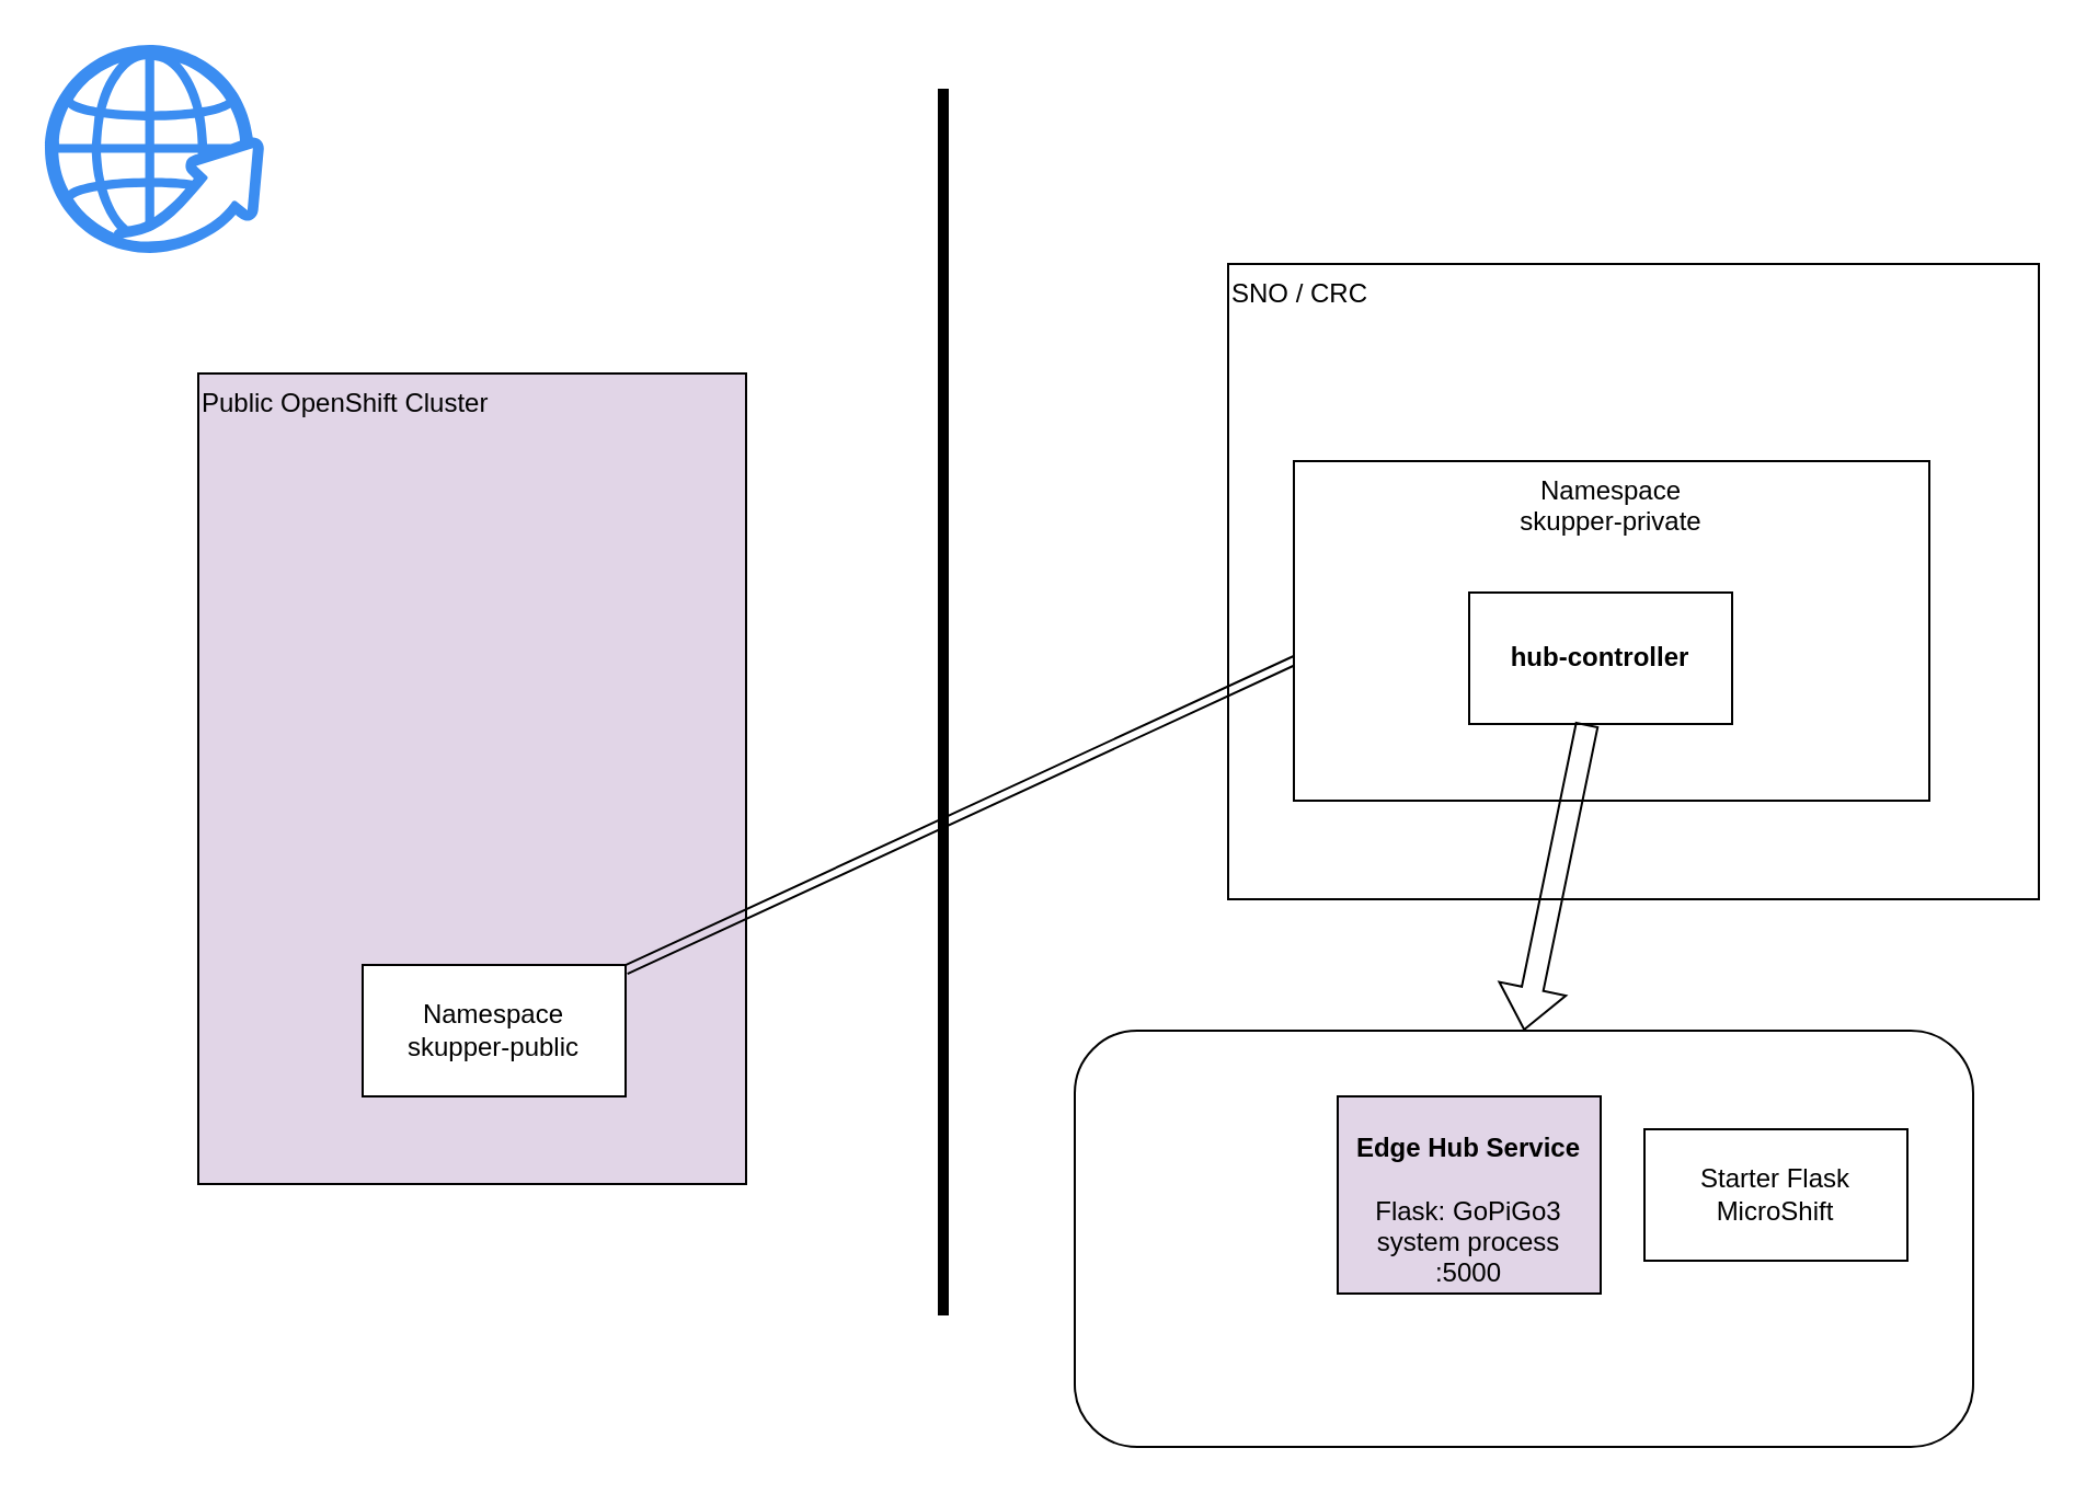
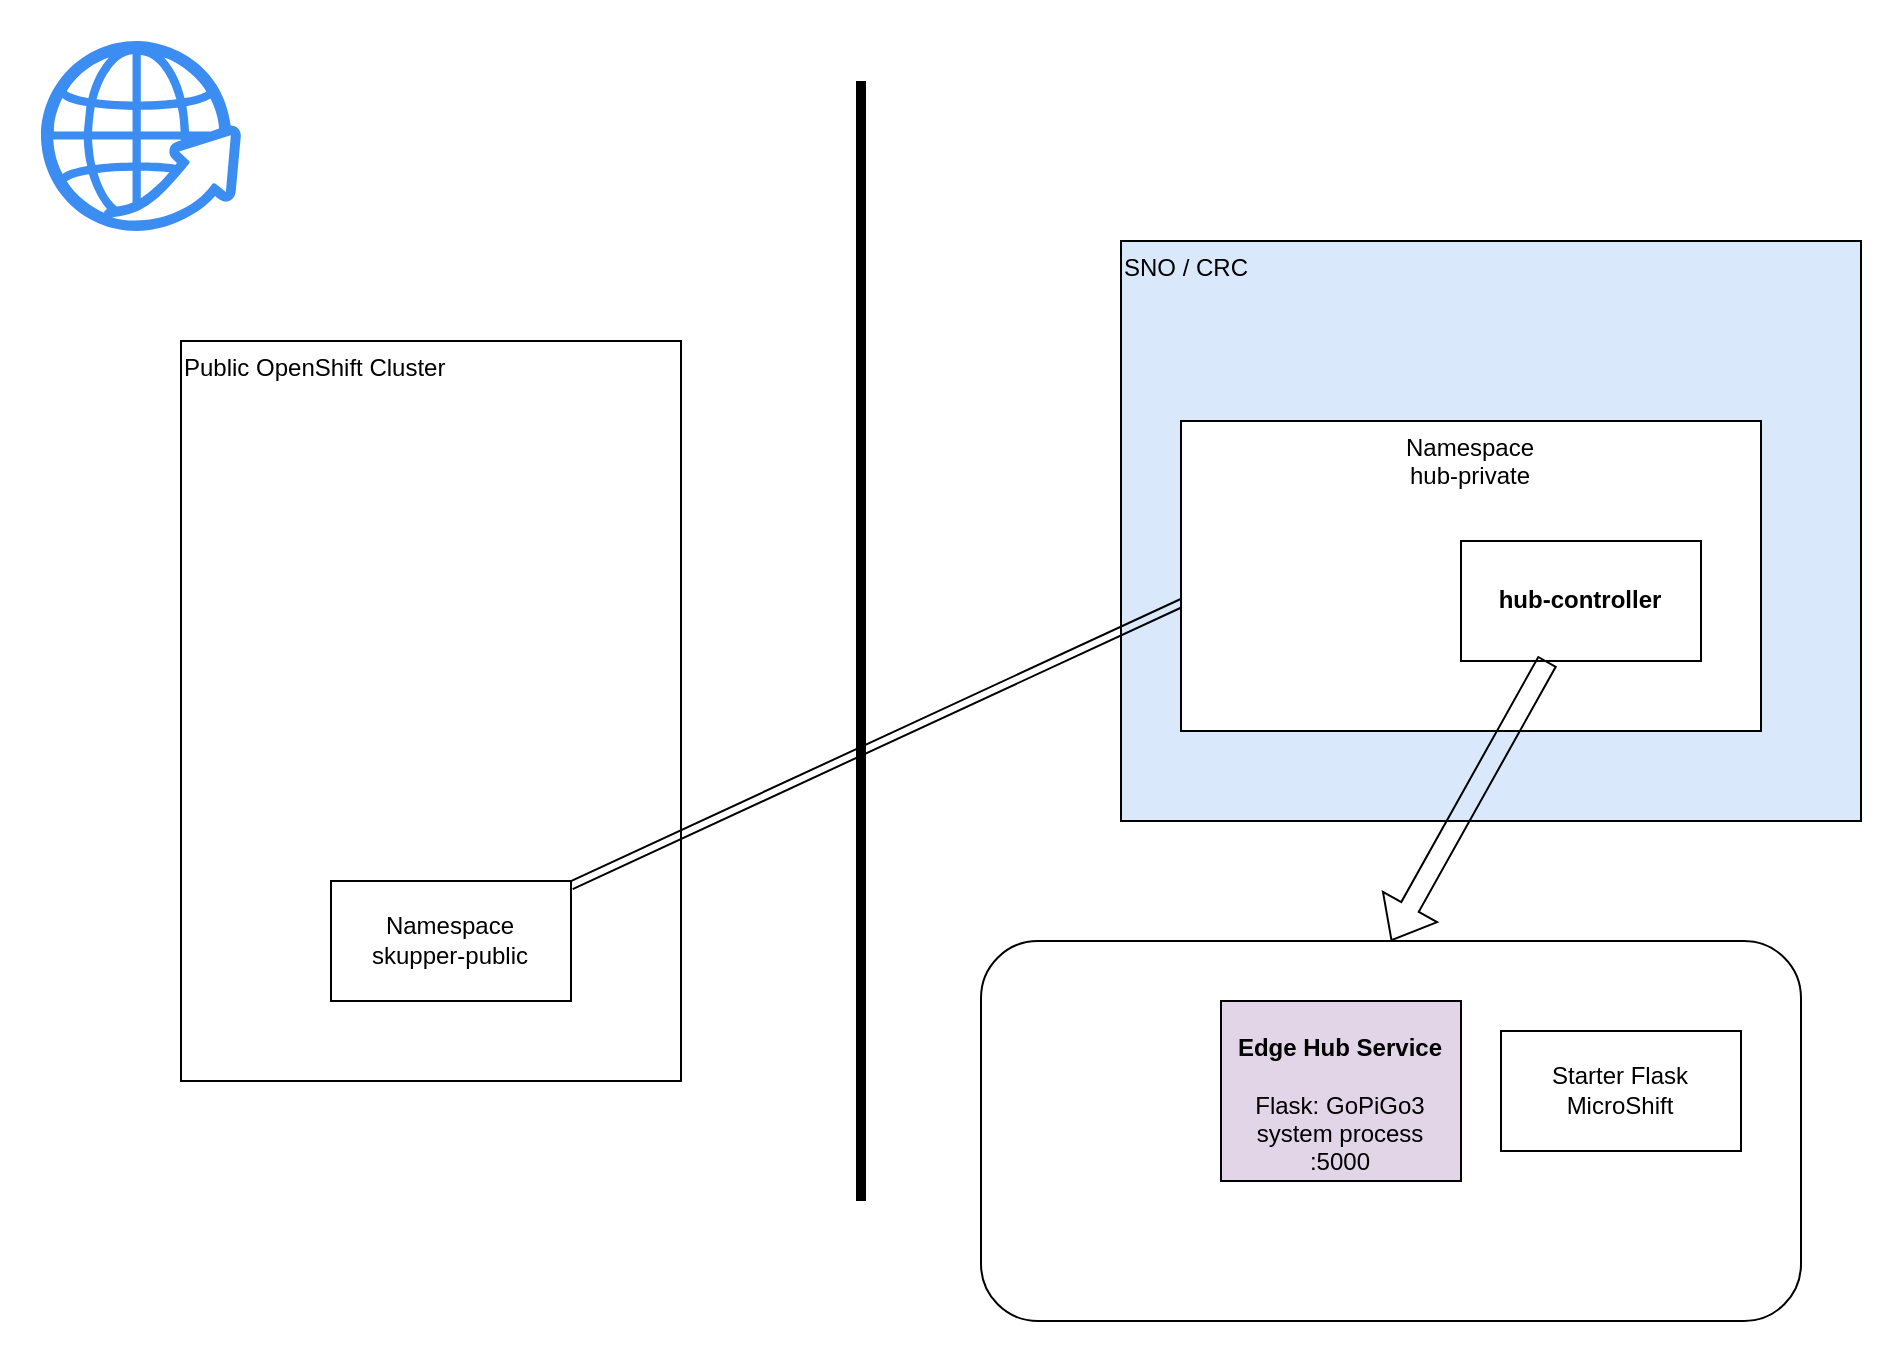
- <mxCell id="5" value="SNO / CRC" style="rounded=0;whiteSpace=wrap;html=1;verticalAlign=top;align=left;" vertex="1" parent="1"><mxGeometry x="560" y="120" width="370" height="290" as="geometry" /></mxCell>
+ <mxCell id="5" value="SNO / CRC" style="rounded=0;whiteSpace=wrap;html=1;verticalAlign=top;align=left;fillColor=#dae8fc;" vertex="1" parent="1"><mxGeometry x="560" y="120" width="370" height="290" as="geometry" /></mxCell>
- <mxCell id="8" value="Namespace&lt;br&gt;skupper-private" style="rounded=0;whiteSpace=wrap;html=1;align=center;verticalAlign=top;" vertex="1" parent="1"><mxGeometry x="590" y="210" width="290" height="155" as="geometry" /></mxCell>
+ <mxCell id="8" value="Namespace&lt;br&gt;hub-private" style="rounded=0;whiteSpace=wrap;html=1;align=center;verticalAlign=top;" vertex="1" parent="1"><mxGeometry x="590" y="210" width="290" height="155" as="geometry" /></mxCell>
- <mxCell id="11" value="&lt;b&gt;hub-controller&lt;/b&gt;" style="rounded=0;whiteSpace=wrap;html=1;" vertex="1" parent="1"><mxGeometry x="670" y="270" width="120" height="60" as="geometry" /></mxCell>
+ <mxCell id="11" value="&lt;b&gt;hub-controller&lt;/b&gt;" style="rounded=0;whiteSpace=wrap;html=1;" vertex="1" parent="1"><mxGeometry x="730" y="270" width="120" height="60" as="geometry" /></mxCell>
- <mxCell id="2" value="Public OpenShift Cluster" style="rounded=0;whiteSpace=wrap;html=1;align=left;verticalAlign=top;fillColor=#e1d5e7;" vertex="1" parent="1"><mxGeometry x="90" y="170" width="250" height="370" as="geometry" /></mxCell>
+ <mxCell id="2" value="Public OpenShift Cluster" style="rounded=0;whiteSpace=wrap;html=1;align=left;verticalAlign=top;" vertex="1" parent="1"><mxGeometry x="90" y="170" width="250" height="370" as="geometry" /></mxCell>
